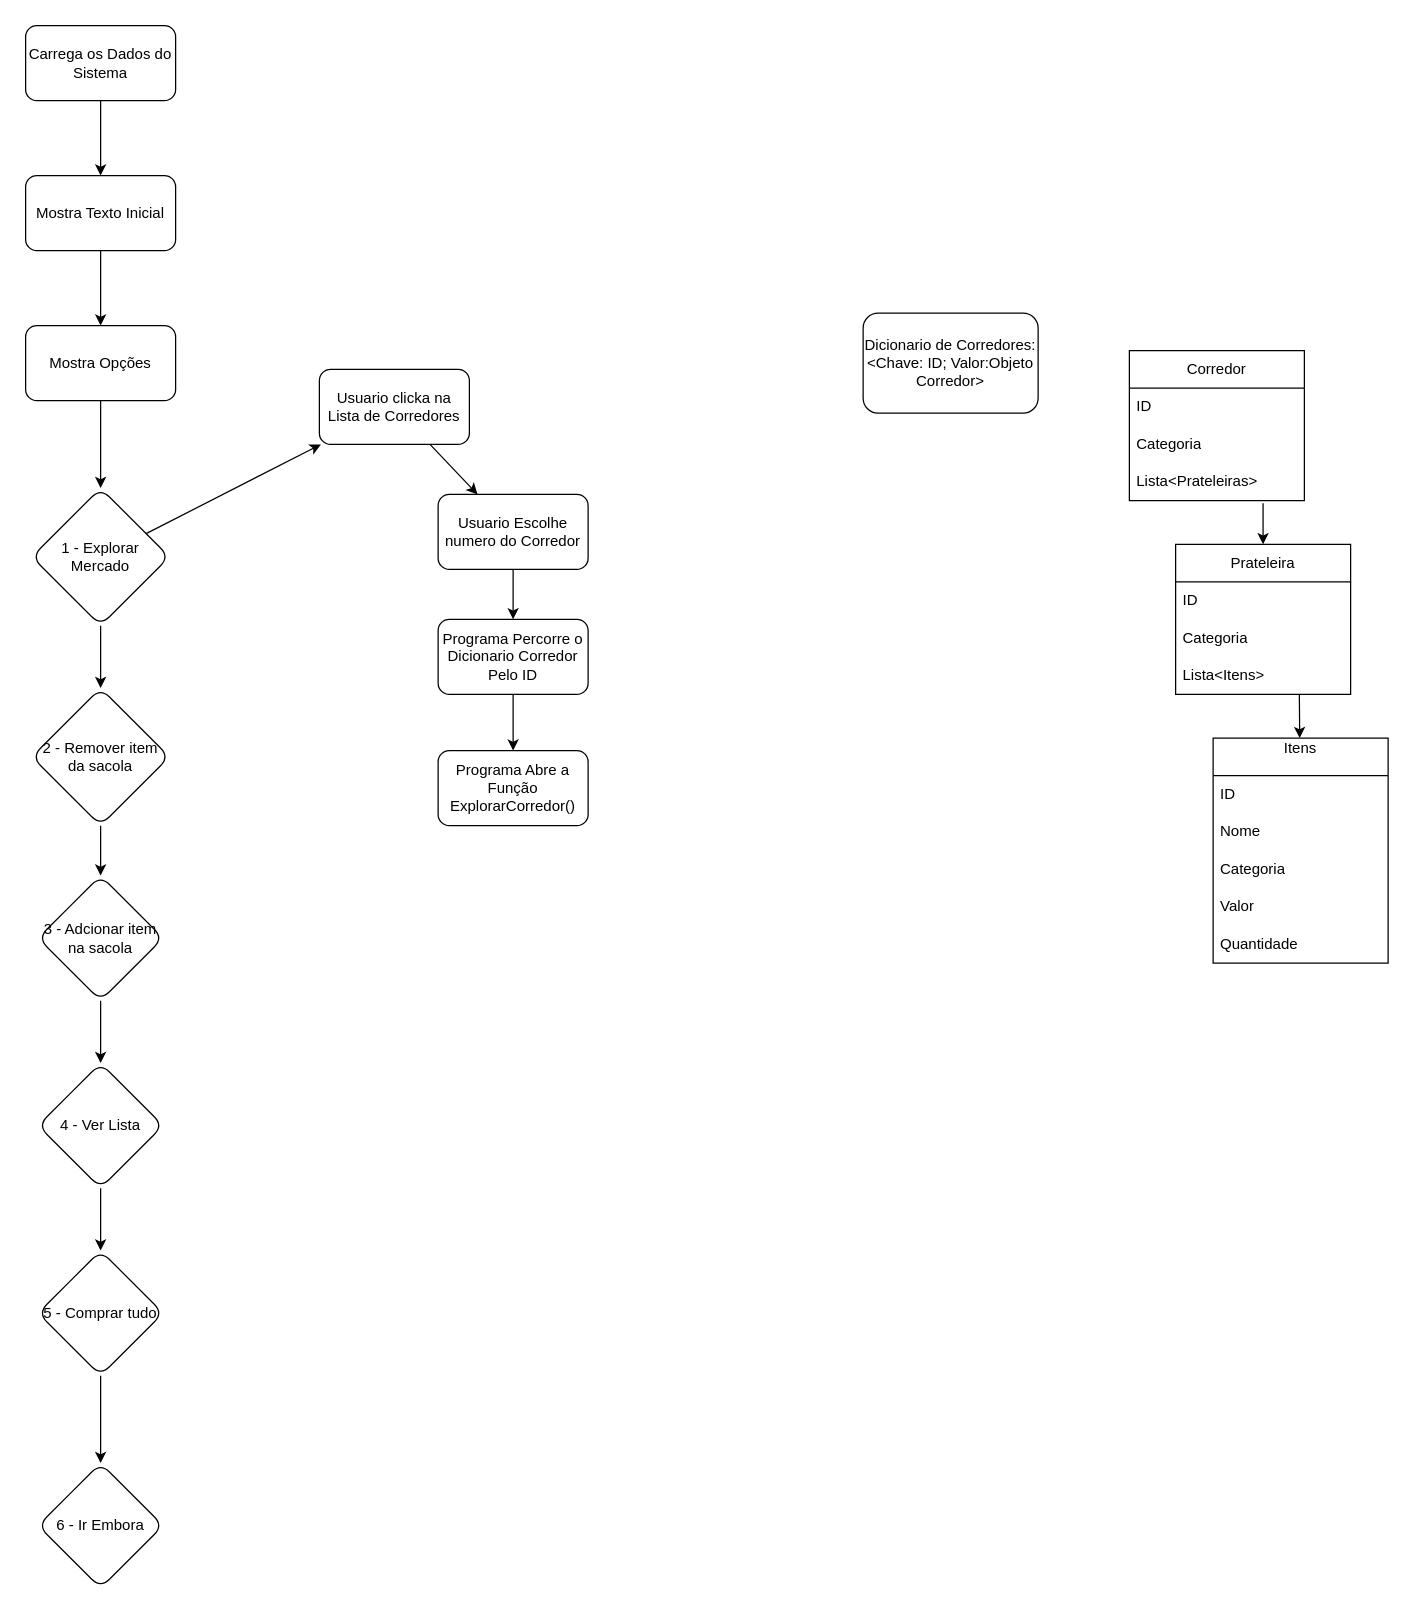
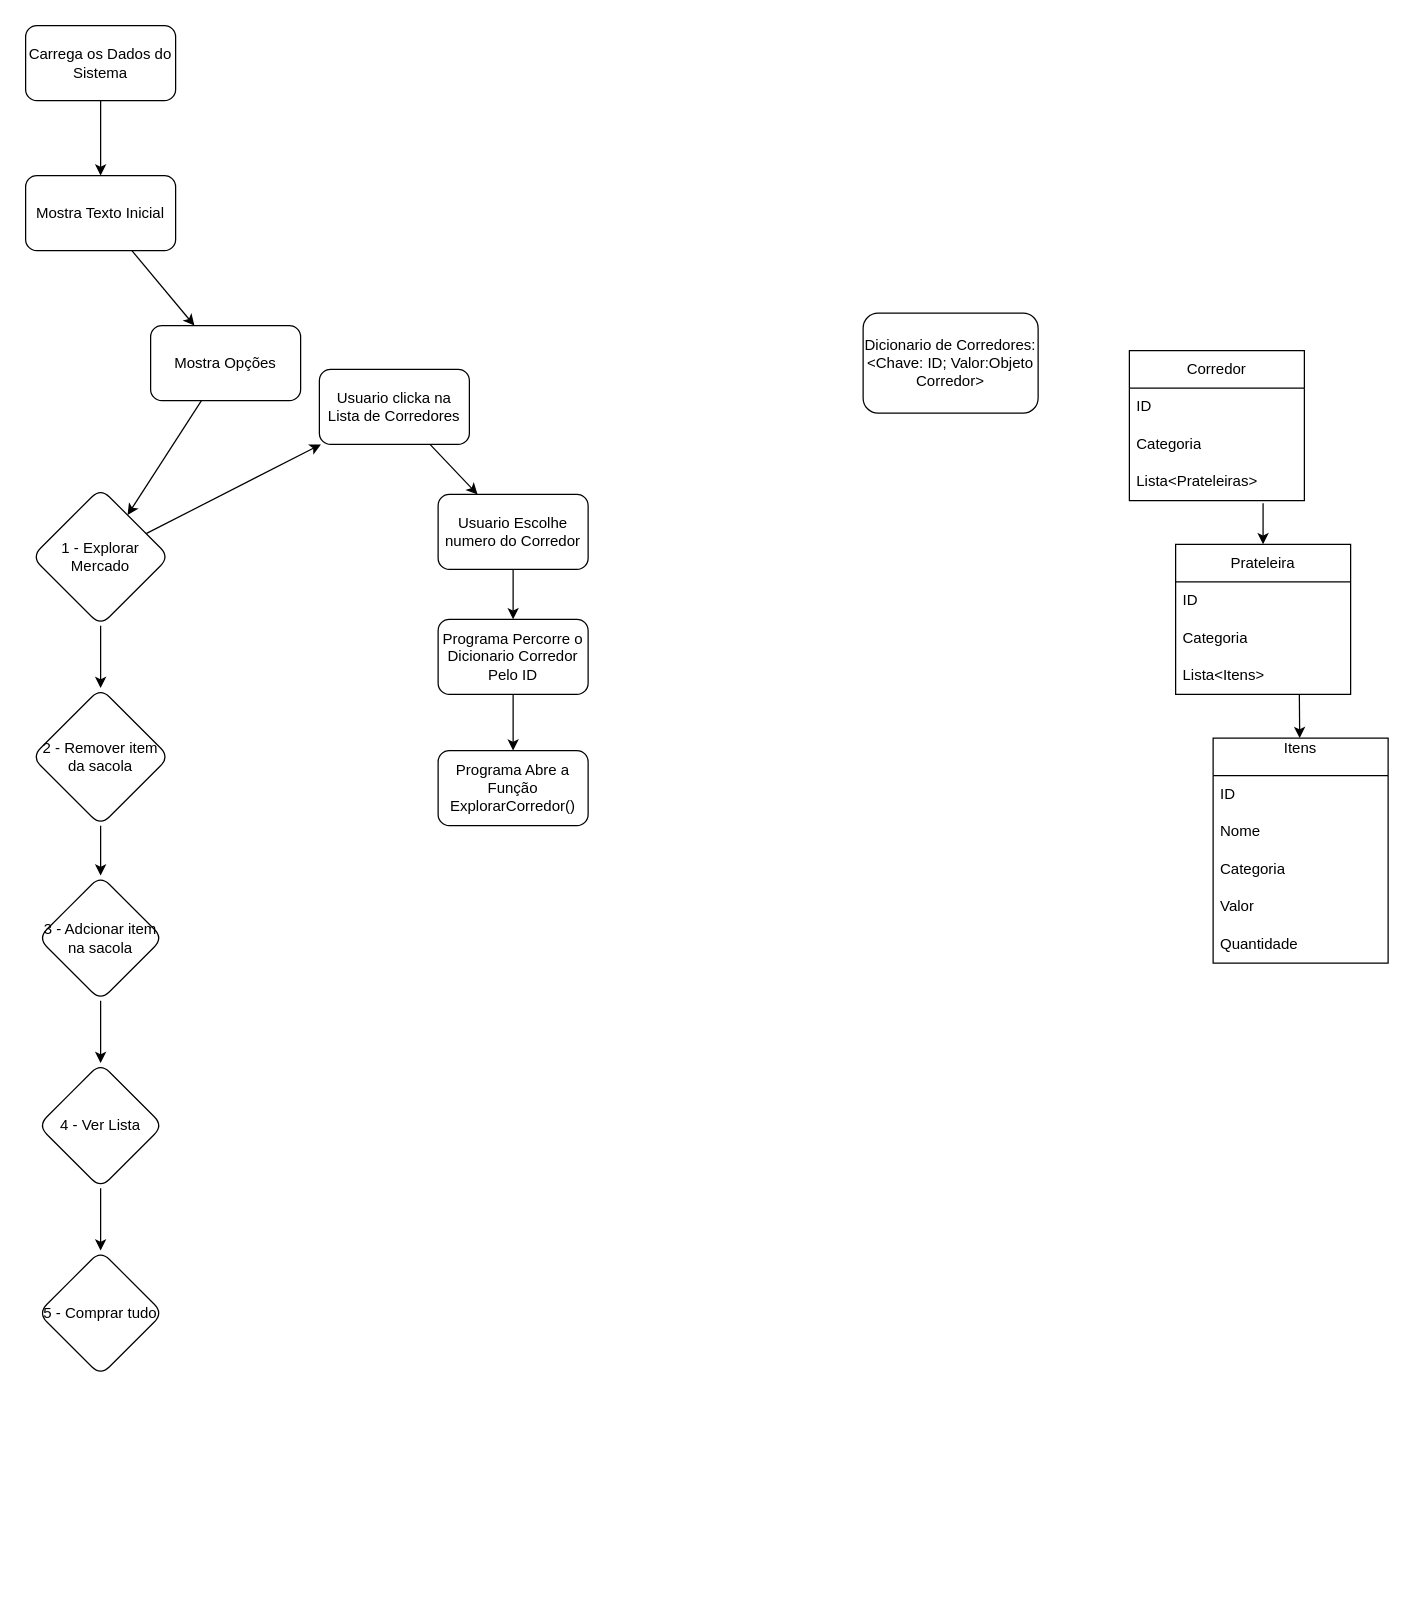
- <mxCell id="29" value="Mostra Opções" style="whiteSpace=wrap;html=1;rounded=1;" vertex="1" parent="1"><mxGeometry x="20" y="260" width="120" height="60" as="geometry" /></mxCell>
+ <mxCell id="29" value="Mostra Opções" style="whiteSpace=wrap;html=1;rounded=1;" vertex="1" parent="1"><mxGeometry x="120" y="260" width="120" height="60" as="geometry" /></mxCell>
- <mxCell id="39" value="" style="edgeStyle=none;html=1;" edge="1" parent="1" source="40" target="41"><mxGeometry relative="1" as="geometry" /></mxCell>
- <mxCell id="41" value="6 - Ir Embora" style="rhombus;whiteSpace=wrap;html=1;rounded=1;" vertex="1" parent="1"><mxGeometry x="30" y="1170" width="100" height="100" as="geometry" /></mxCell>
